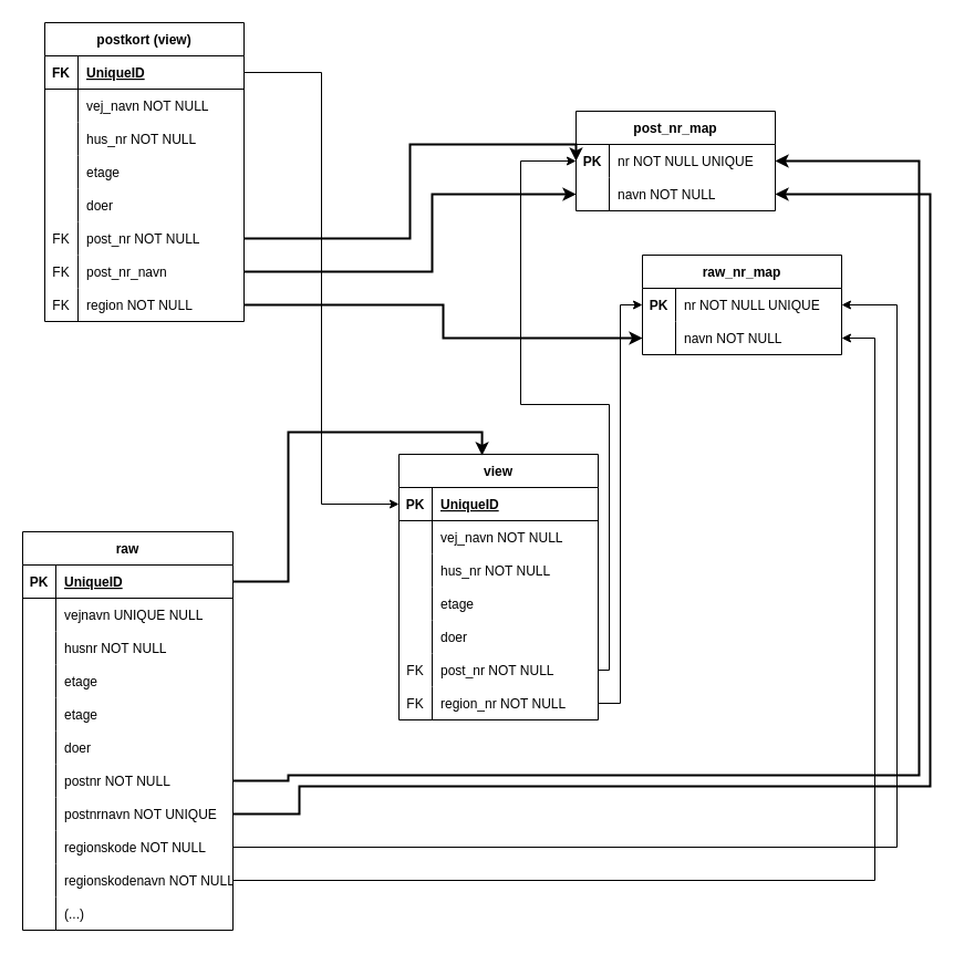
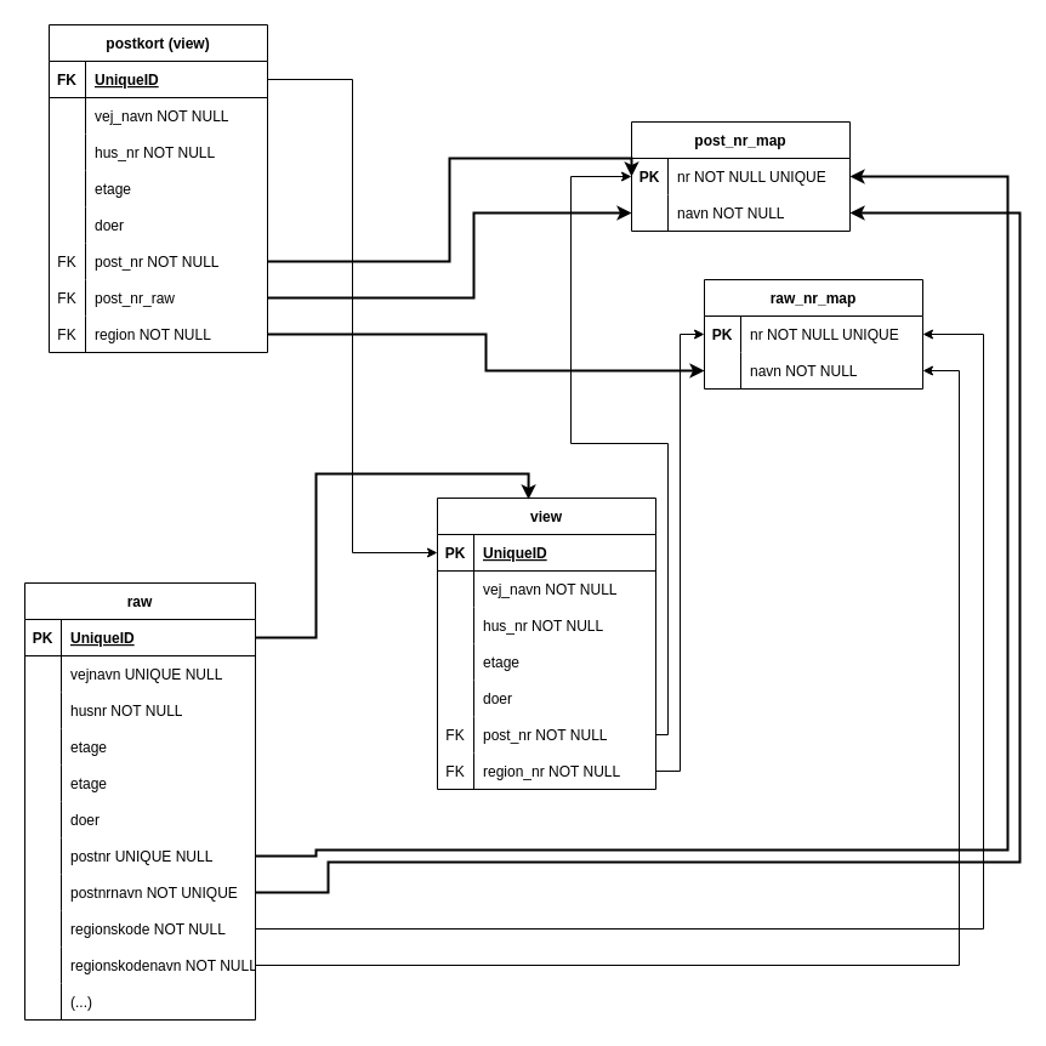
- <mxCell id="53" value="post_nr_navn" style="shape=partialRectangle;connectable=0;fillColor=none;top=0;left=0;bottom=0;right=0;align=left;spacingLeft=6;overflow=hidden;" vertex="1" parent="51"><mxGeometry x="30" width="150" height="30" as="geometry"><mxRectangle width="150" height="30" as="alternateBounds" /></mxGeometry></mxCell>
+ <mxCell id="53" value="post_nr_raw" style="shape=partialRectangle;connectable=0;fillColor=none;top=0;left=0;bottom=0;right=0;align=left;spacingLeft=6;overflow=hidden;" vertex="1" parent="51"><mxGeometry x="30" width="150" height="30" as="geometry"><mxRectangle width="150" height="30" as="alternateBounds" /></mxGeometry></mxCell>
- <mxCell id="91" value="postnr NOT NULL" style="shape=partialRectangle;connectable=0;fillColor=none;top=0;left=0;bottom=0;right=0;align=left;spacingLeft=6;overflow=hidden;" vertex="1" parent="89"><mxGeometry x="30" width="160" height="30" as="geometry"><mxRectangle width="160" height="30" as="alternateBounds" /></mxGeometry></mxCell>
+ <mxCell id="91" value="postnr UNIQUE NULL" style="shape=partialRectangle;connectable=0;fillColor=none;top=0;left=0;bottom=0;right=0;align=left;spacingLeft=6;overflow=hidden;" vertex="1" parent="89"><mxGeometry x="30" width="160" height="30" as="geometry"><mxRectangle width="160" height="30" as="alternateBounds" /></mxGeometry></mxCell>
